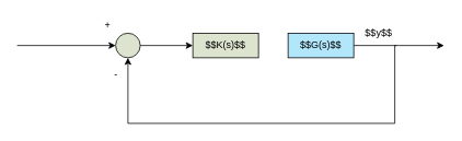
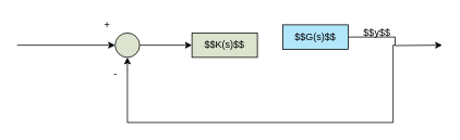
- <mxCell id="3" value="$$G(s)$$" style="rounded=0;whiteSpace=wrap;html=1;fillColor=#B2E6FA;" parent="1" vertex="1"><mxGeometry x="350" y="40" width="80" height="30" as="geometry" /></mxCell>
+ <mxCell id="3" value="$$G(s)$$" style="rounded=0;whiteSpace=wrap;html=1;fillColor=#B2E6FA;" parent="1" vertex="1"><mxGeometry x="345" y="30" width="80" height="30" as="geometry" /></mxCell>
